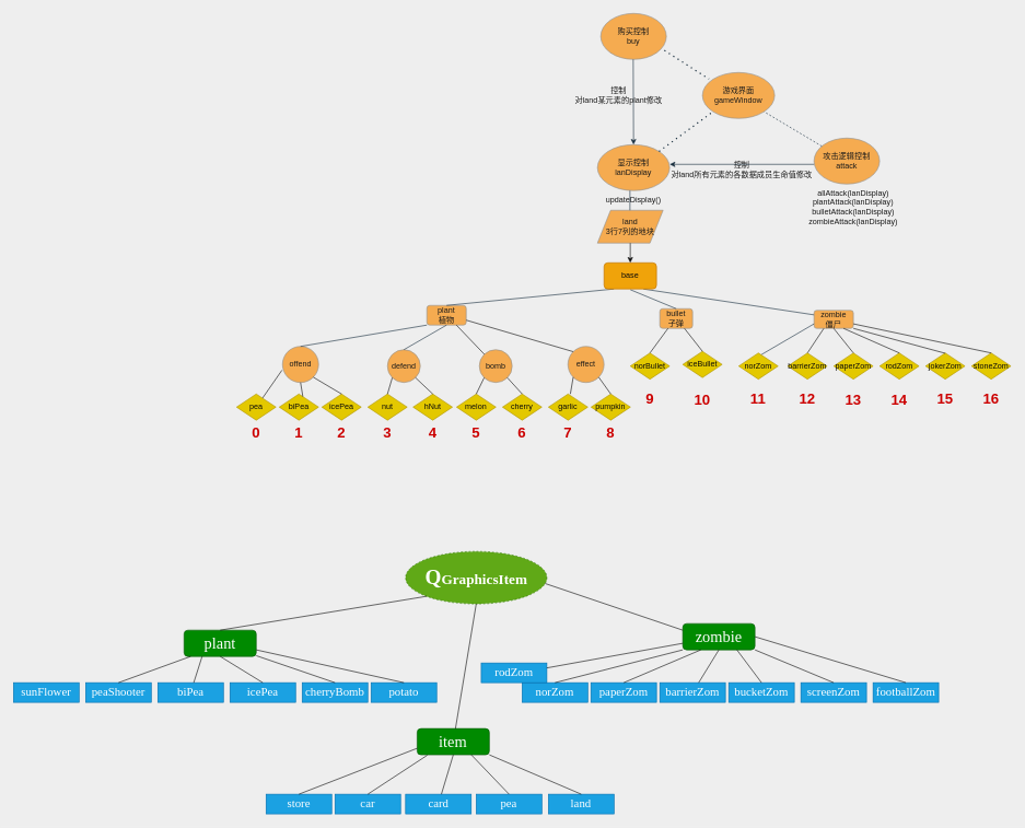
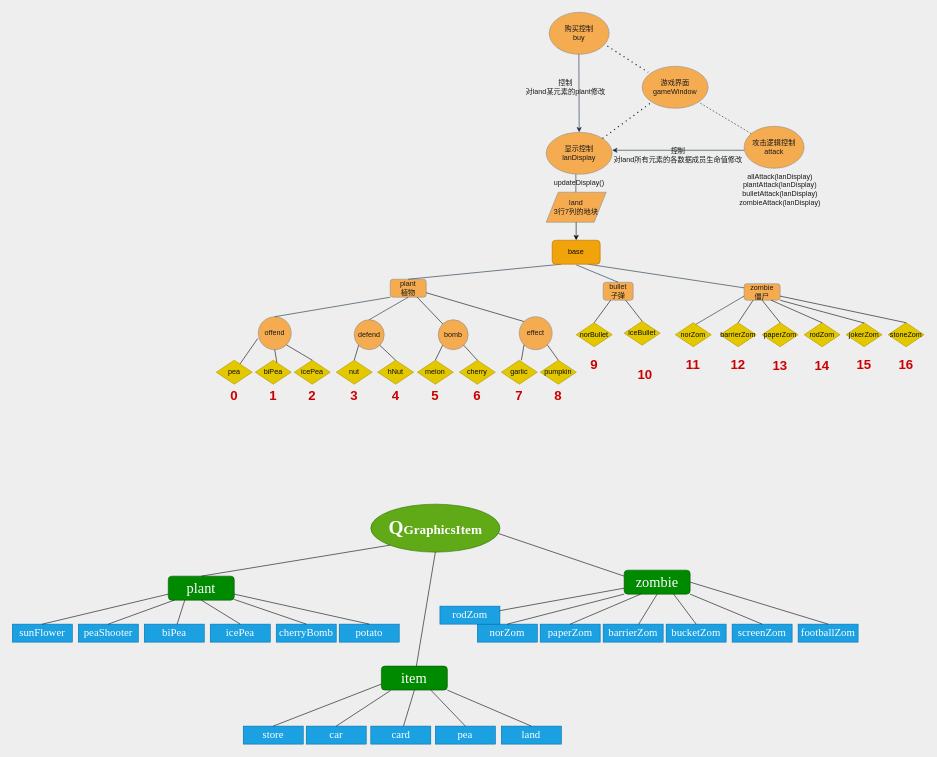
- <mxCell id="79" value="&lt;font color=&quot;#cc0000&quot; style=&quot;font-size: 22px&quot;&gt;10&lt;/font&gt;" style="text;html=1;strokeColor=none;fillColor=none;align=center;verticalAlign=middle;whiteSpace=wrap;rounded=0;fontColor=#0A0A0A;fontStyle=1;fontSize=22;" parent="1" vertex="1"><mxGeometry x="1050" y="600" width="40" height="20" as="geometry" /></mxCell>
+ <mxCell id="79" value="&lt;font color=&quot;#cc0000&quot; style=&quot;font-size: 22px&quot;&gt;10&lt;/font&gt;" style="text;html=1;strokeColor=none;fillColor=none;align=center;verticalAlign=middle;whiteSpace=wrap;rounded=0;fontColor=#0A0A0A;fontStyle=1;fontSize=22;" parent="1" vertex="1"><mxGeometry x="1055" y="615" width="40" height="20" as="geometry" /></mxCell>
- <mxCell id="86" value="&lt;a name=&quot;sidebar-content&quot;&gt;&lt;/a&gt;&lt;span style=&quot;font-size: xx-large ; font-weight: 600&quot;&gt;Q&lt;/span&gt;&lt;span style=&quot;font-size: 22px ; font-weight: 600&quot;&gt;GraphicsItem&lt;/span&gt;" style="ellipse;whiteSpace=wrap;html=1;fillColor=#60a917;strokeColor=#2D7600;fontColor=#ffffff;fontFamily=Comic Sans MS;dashed=1;" parent="1" vertex="1"><mxGeometry x="617.62" y="840" width="215.25" height="80" as="geometry" /></mxCell>
+ <mxCell id="86" value="&lt;a name=&quot;sidebar-content&quot;&gt;&lt;/a&gt;&lt;span style=&quot;font-size: xx-large ; font-weight: 600&quot;&gt;Q&lt;/span&gt;&lt;span style=&quot;font-size: 22px ; font-weight: 600&quot;&gt;GraphicsItem&lt;/span&gt;" style="ellipse;whiteSpace=wrap;html=1;fillColor=#60a917;strokeColor=#2D7600;fontColor=#ffffff;fontFamily=Comic Sans MS;" parent="1" vertex="1"><mxGeometry x="617.62" y="840" width="215.25" height="80" as="geometry" /></mxCell>
+ <mxCell id="96" value="" style="endArrow=none;html=1;fontFamily=Comic Sans MS;exitX=0;exitY=0.75;exitDx=0;exitDy=0;entryX=0.5;entryY=0;entryDx=0;entryDy=0;strokeColor=#0A0A0A;" parent="1" source="87" target="90" edge="1"><mxGeometry width="50" height="50" relative="1" as="geometry"><mxPoint x="540" y="1140" as="sourcePoint" /><mxPoint x="590" y="1090" as="targetPoint" /></mxGeometry></mxCell>
